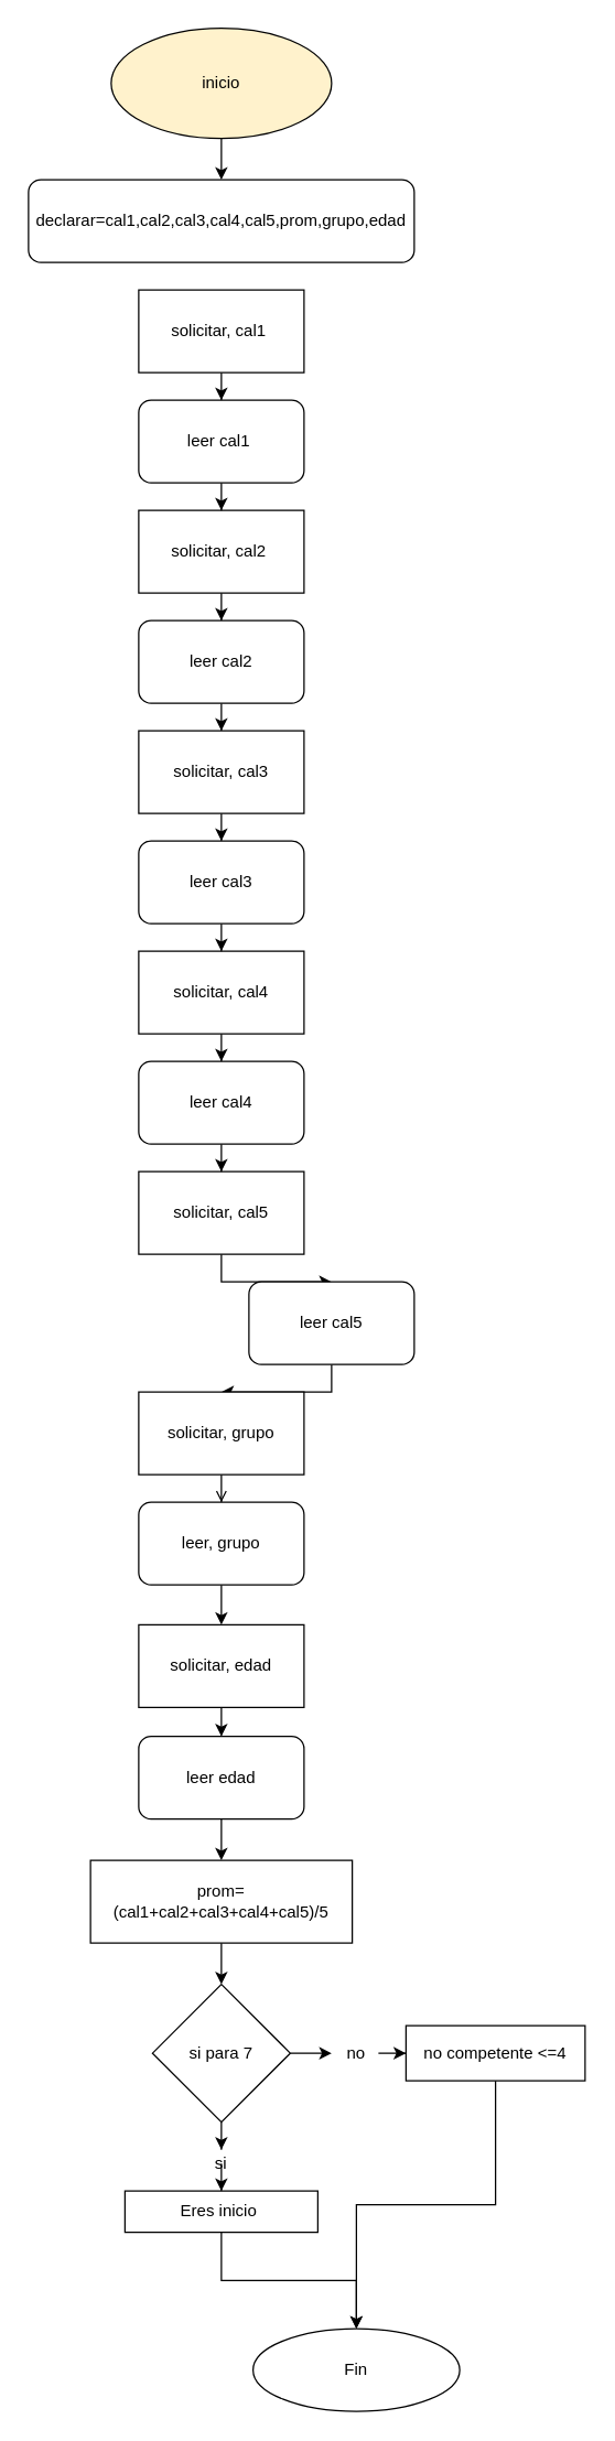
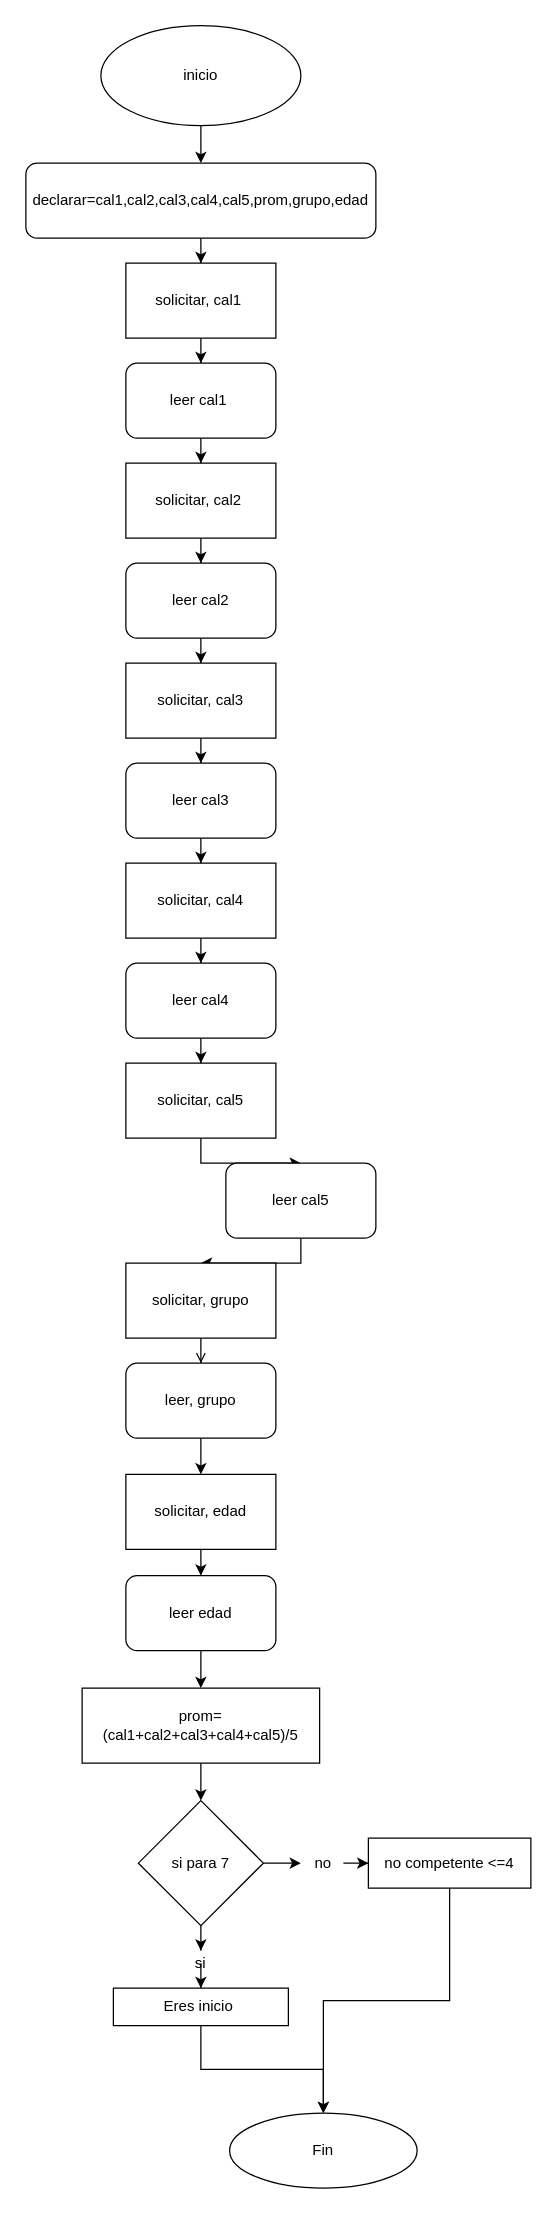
- <mxCell id="3" value="inicio" style="ellipse;whiteSpace=wrap;html=1;fillColor=#fff2cc;" vertex="1" parent="1"><mxGeometry x="80" y="20" width="160" height="80" as="geometry" /></mxCell>
+ <mxCell id="3" value="inicio" style="ellipse;whiteSpace=wrap;html=1;" vertex="1" parent="1"><mxGeometry x="80" y="20" width="160" height="80" as="geometry" /></mxCell>
+ <mxCell id="4" value="" style="edgeStyle=orthogonalEdgeStyle;rounded=0;orthogonalLoop=1;jettySize=auto;html=1;" edge="1" parent="1" source="5" target="7"><mxGeometry relative="1" as="geometry" /></mxCell>
